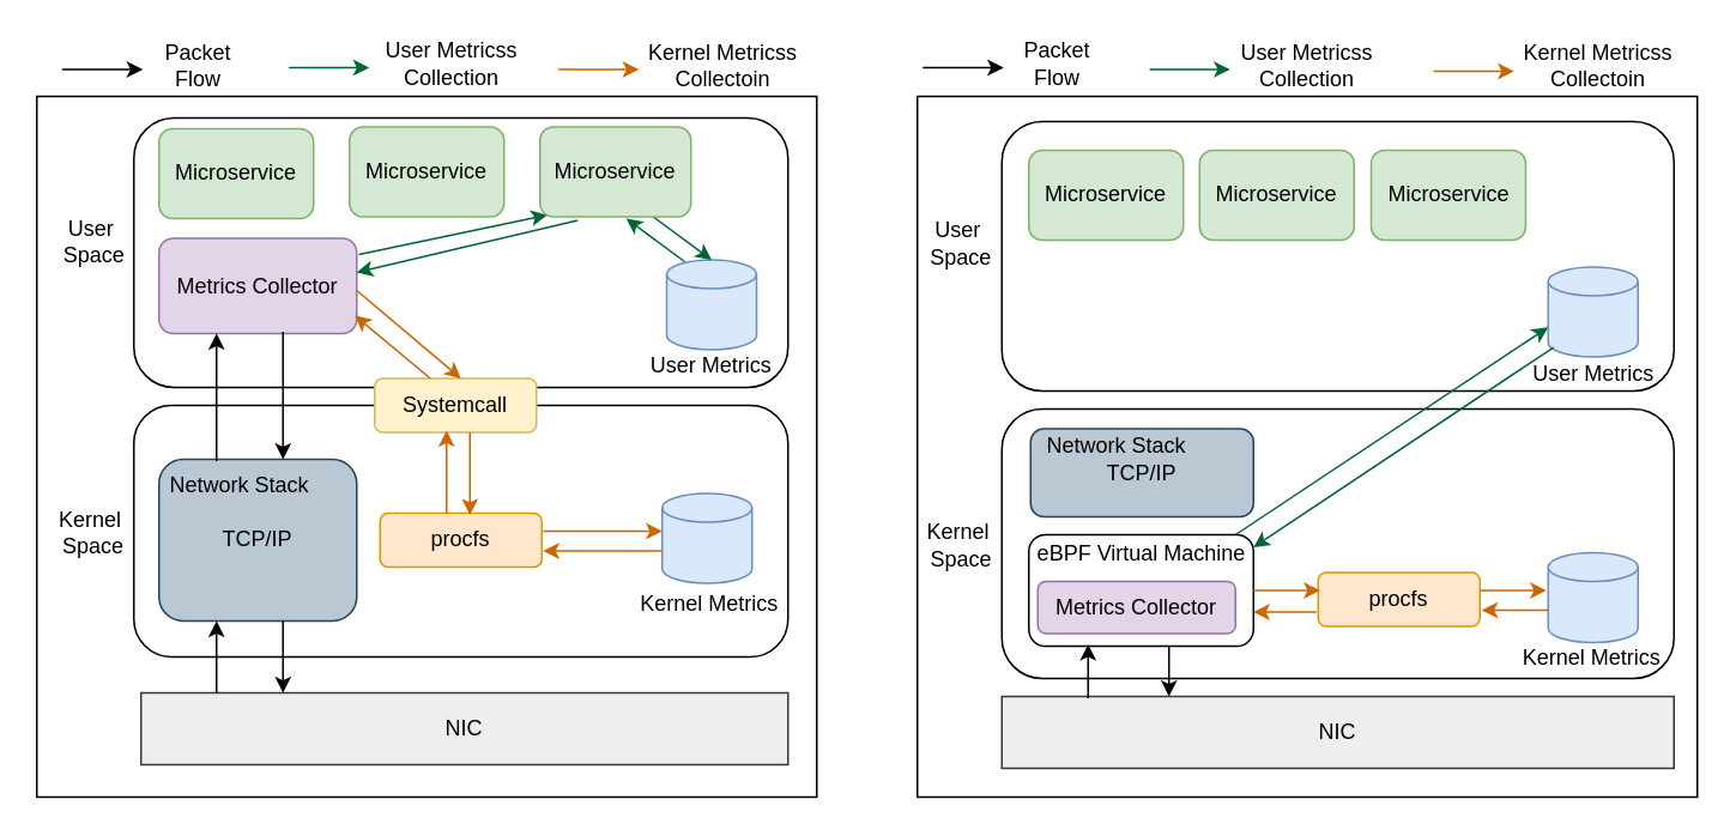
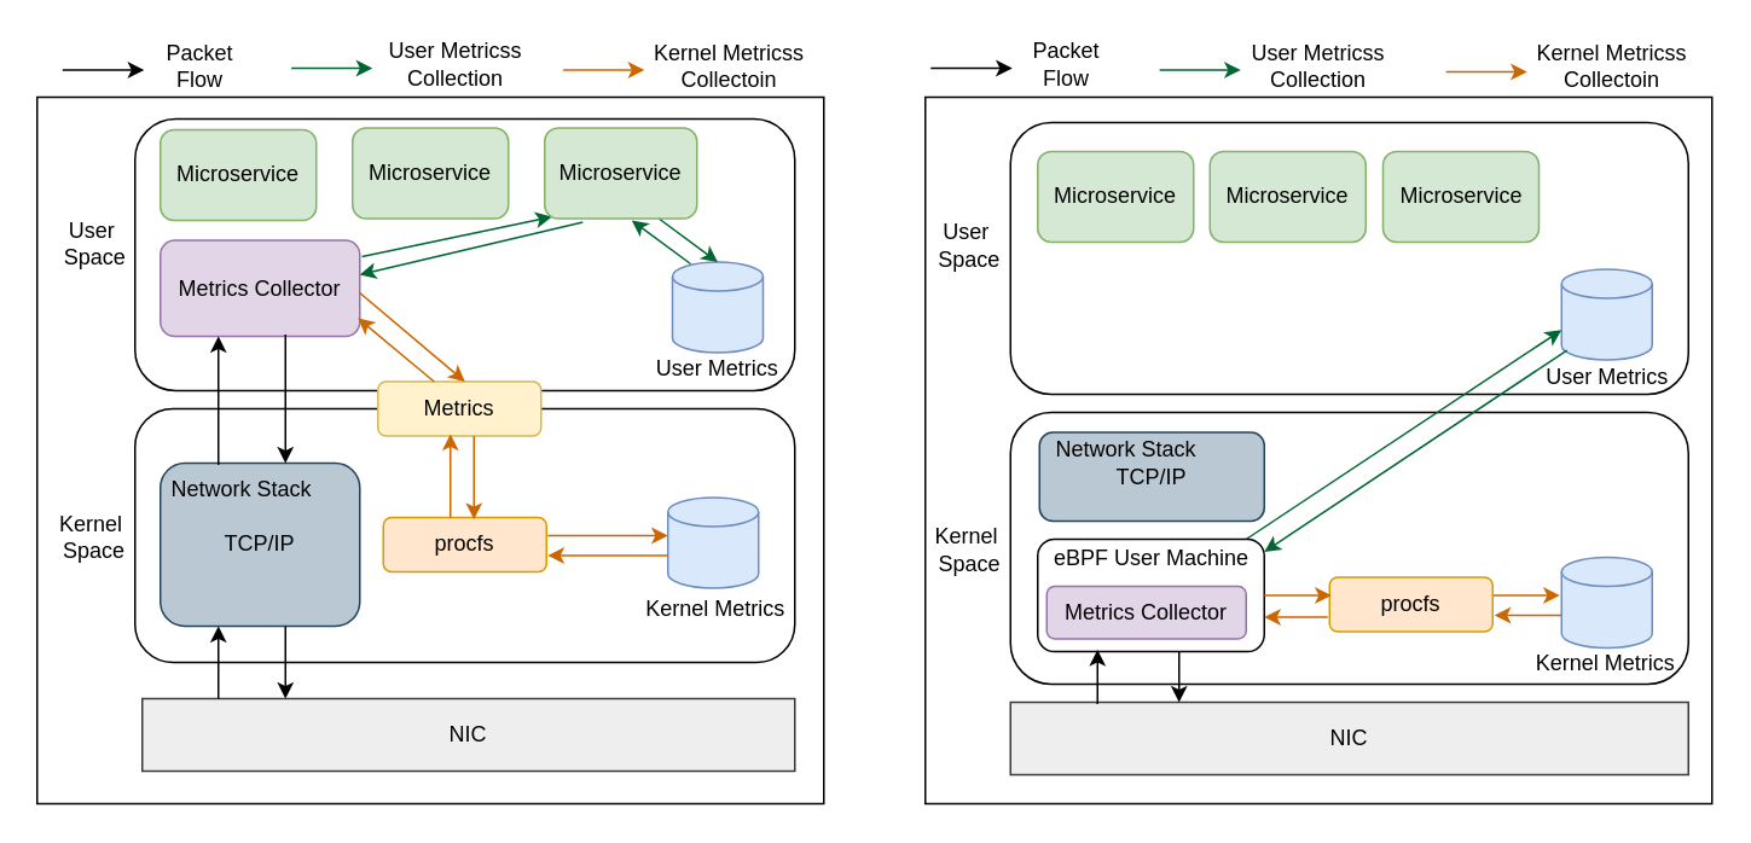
- <mxCell id="18" value="Systemcall" style="rounded=1;whiteSpace=wrap;html=1;fillColor=#fff2cc;strokeColor=#d6b656;" parent="1" vertex="1"><mxGeometry x="208" y="210" width="90" height="30" as="geometry" /></mxCell>
+ <mxCell id="18" value="Metrics" style="rounded=1;whiteSpace=wrap;html=1;fillColor=#fff2cc;strokeColor=#d6b656;" parent="1" vertex="1"><mxGeometry x="208" y="210" width="90" height="30" as="geometry" /></mxCell>
- <mxCell id="59" value="eBPF Virtual Machine" style="text;html=1;align=center;verticalAlign=middle;whiteSpace=wrap;rounded=0;" vertex="1" parent="1"><mxGeometry x="575" y="293" width="120" height="30" as="geometry" /></mxCell>
+ <mxCell id="59" value="eBPF User Machine" style="text;html=1;align=center;verticalAlign=middle;whiteSpace=wrap;rounded=0;" vertex="1" parent="1"><mxGeometry x="575" y="293" width="120" height="30" as="geometry" /></mxCell>
